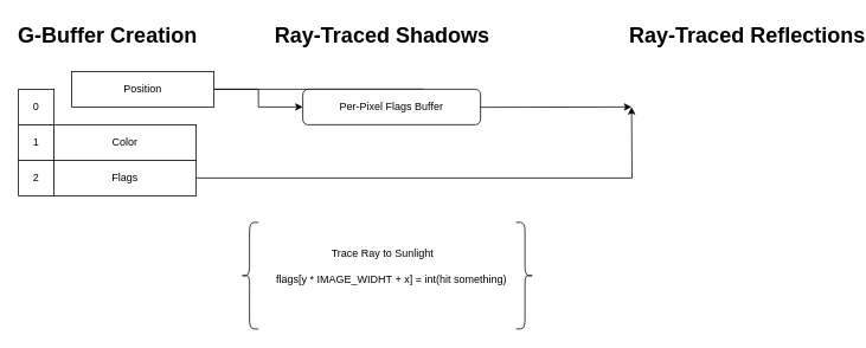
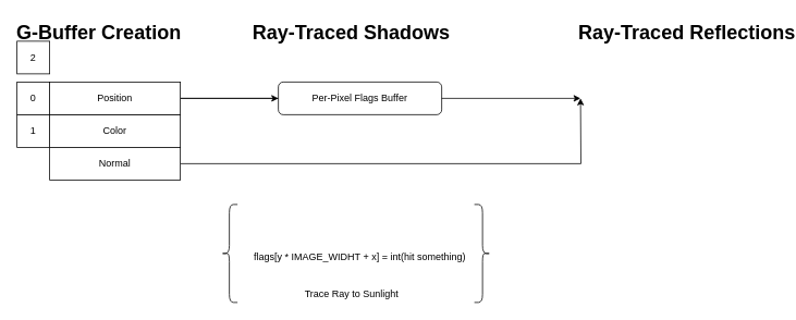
- <mxCell id="8" value="Position" style="rounded=0;whiteSpace=wrap;html=1;" vertex="1" parent="1"><mxGeometry x="80" y="80" width="160" height="40" as="geometry" /></mxCell>
+ <mxCell id="8" value="Position" style="rounded=0;whiteSpace=wrap;html=1;" vertex="1" parent="1"><mxGeometry x="60" y="100" width="160" height="40" as="geometry" /></mxCell>
- <mxCell id="11" value="2" style="rounded=0;whiteSpace=wrap;html=1;" vertex="1" parent="1"><mxGeometry x="20" y="180" width="40" height="40" as="geometry" /></mxCell>
+ <mxCell id="11" value="2" style="rounded=0;whiteSpace=wrap;html=1;" vertex="1" parent="1"><mxGeometry x="20" y="50" width="40" height="40" as="geometry" /></mxCell>
- <mxCell id="5" value="Flags" style="rounded=0;whiteSpace=wrap;html=1;" vertex="1" parent="1"><mxGeometry x="60" y="180" width="160" height="40" as="geometry" /></mxCell>
+ <mxCell id="5" value="Normal" style="rounded=0;whiteSpace=wrap;html=1;" vertex="1" parent="1"><mxGeometry x="60" y="180" width="160" height="40" as="geometry" /></mxCell>
- <mxCell id="14" value="Trace Ray to Sunlight" style="text;html=1;strokeColor=none;fillColor=none;align=center;verticalAlign=middle;whiteSpace=wrap;rounded=0;" vertex="1" parent="1"><mxGeometry x="350" y="270" width="160" height="30" as="geometry" /></mxCell>
+ <mxCell id="14" value="Trace Ray to Sunlight" style="text;html=1;strokeColor=none;fillColor=none;align=center;verticalAlign=middle;whiteSpace=wrap;rounded=0;" vertex="1" parent="1"><mxGeometry x="350" y="345" width="160" height="30" as="geometry" /></mxCell>
